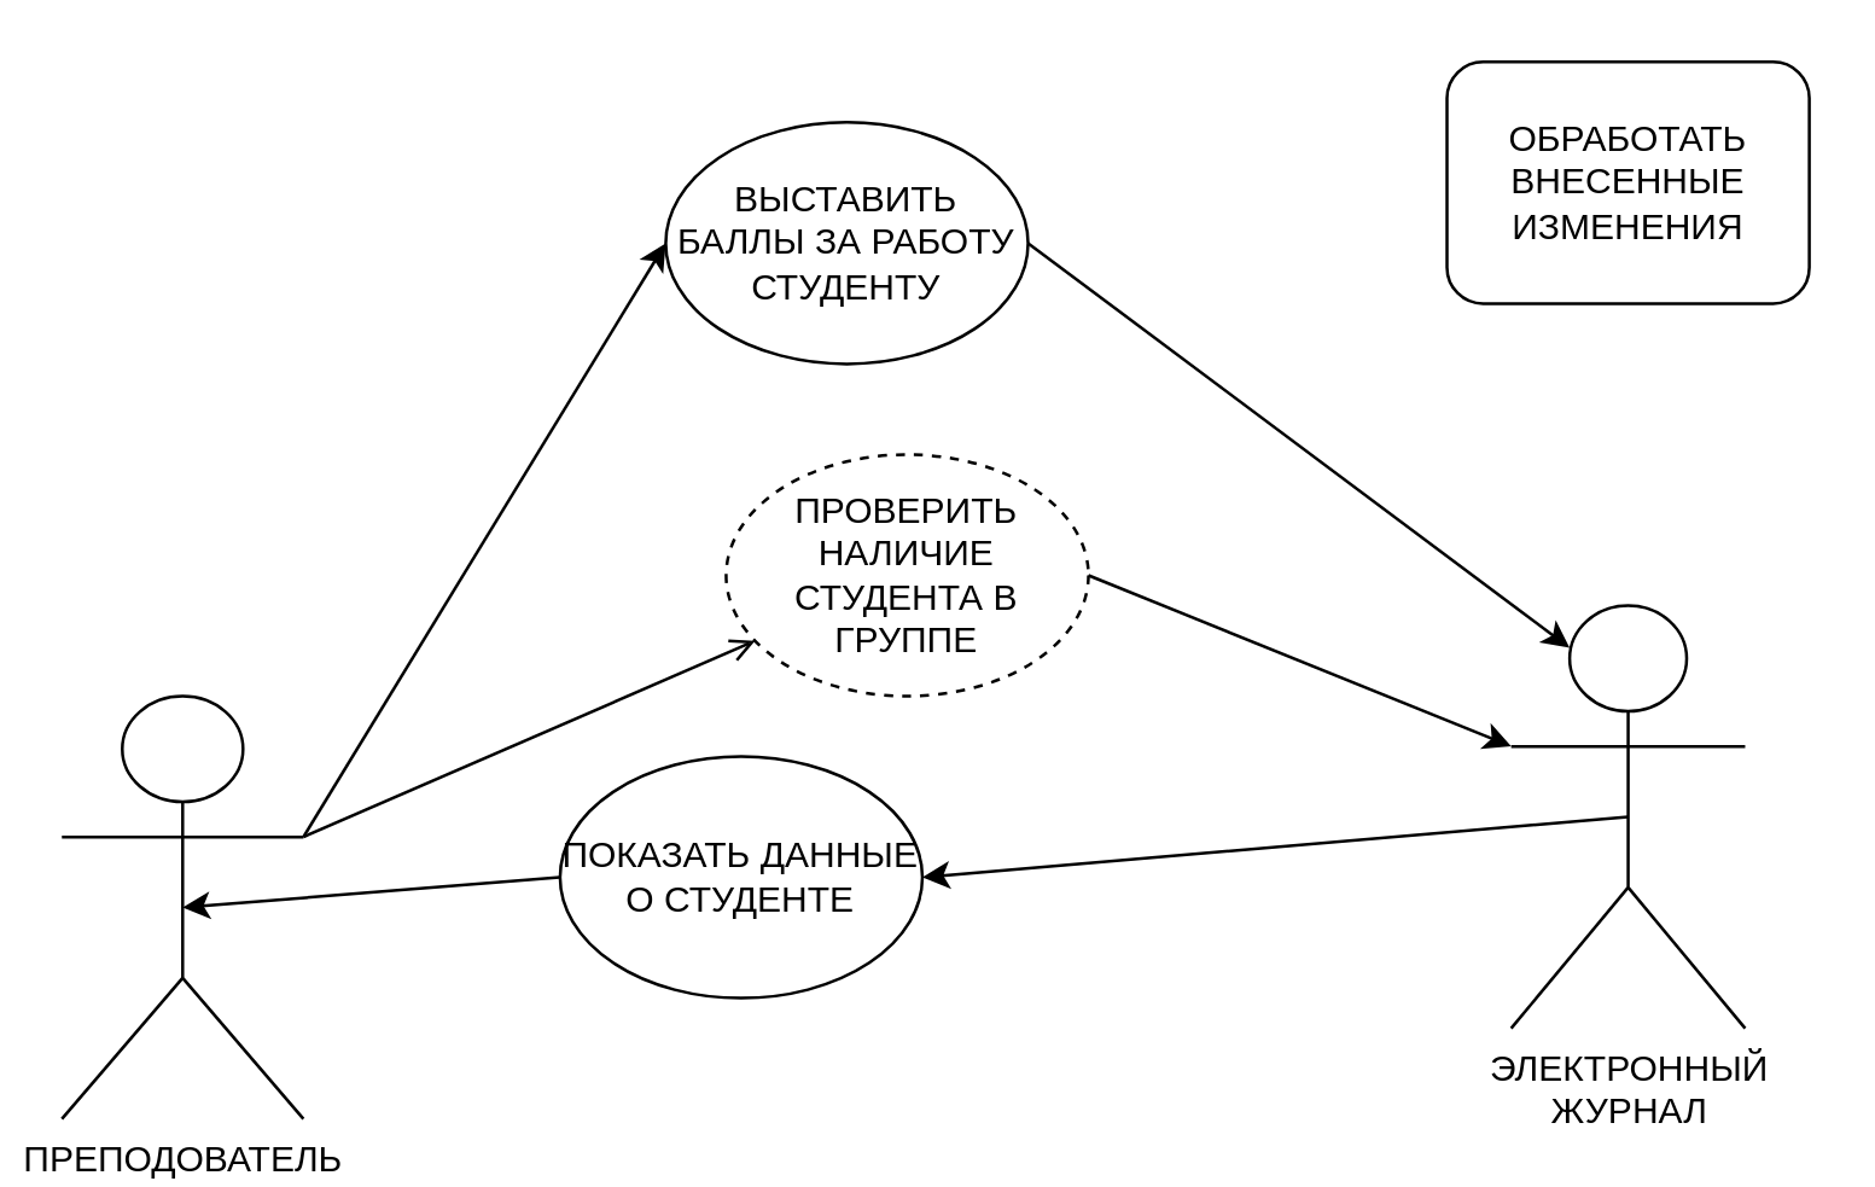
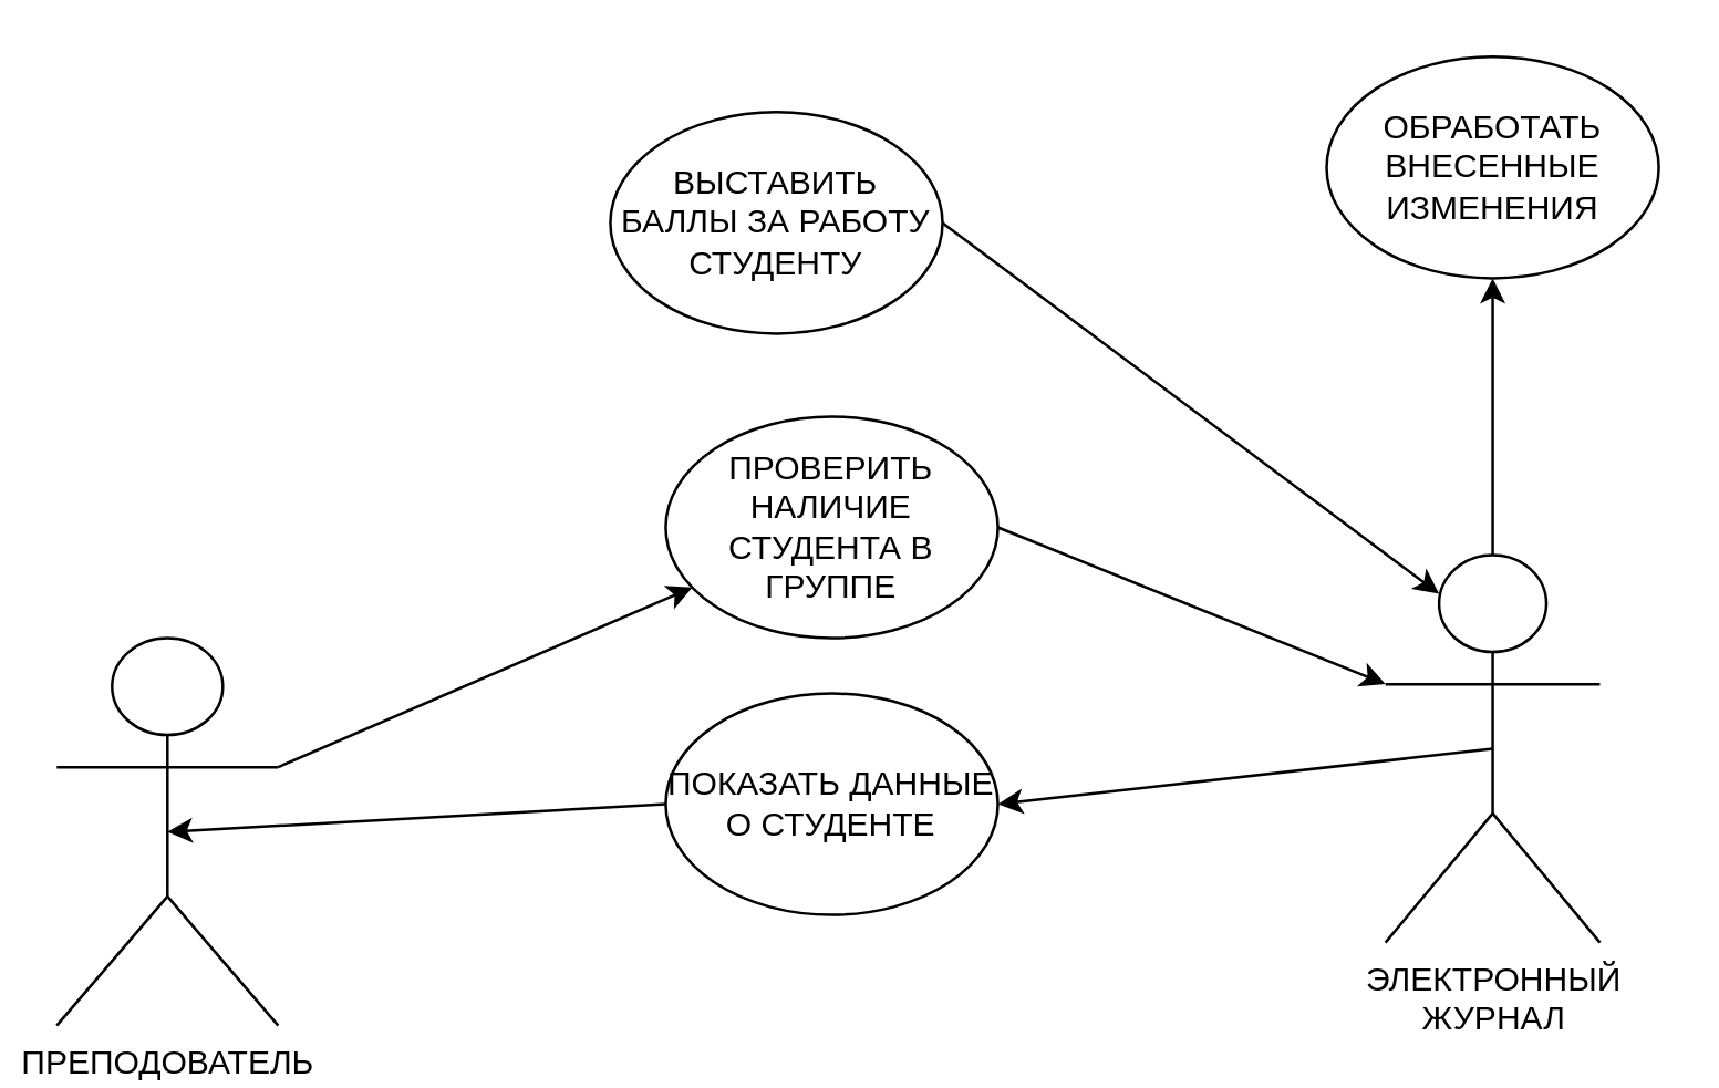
- <mxCell id="13" value="ОБРАБОТАТЬ ВНЕСЕННЫЕ ИЗМЕНЕНИЯ" style="whiteSpace=wrap;html=1;rounded=1;" vertex="1" parent="1"><mxGeometry x="478.75" y="20" width="120" height="80" as="geometry" /></mxCell>
+ <mxCell id="13" value="ОБРАБОТАТЬ ВНЕСЕННЫЕ ИЗМЕНЕНИЯ" style="ellipse;whiteSpace=wrap;html=1;" vertex="1" parent="1"><mxGeometry x="478.75" y="20" width="120" height="80" as="geometry" /></mxCell>
+ <mxCell id="12" value="" style="endArrow=classic;html=1;rounded=0;exitX=0.5;exitY=0;exitDx=0;exitDy=0;exitPerimeter=0;" edge="1" parent="1" source="3" target="13"><mxGeometry width="50" height="50" relative="1" as="geometry"><mxPoint x="150" y="270" as="sourcePoint" /><mxPoint x="310" y="80" as="targetPoint" /></mxGeometry></mxCell>
- <mxCell id="4" value="" style="endArrow=classic;html=1;rounded=0;exitX=1;exitY=0.333;exitDx=0;exitDy=0;exitPerimeter=0;entryX=0;entryY=0.5;entryDx=0;entryDy=0;" edge="1" parent="1" source="2" target="5"><mxGeometry width="50" height="50" relative="1" as="geometry"><mxPoint x="-50" y="250" as="sourcePoint" /><mxPoint x="220" y="260" as="targetPoint" /></mxGeometry></mxCell>
- <mxCell id="7" value="ПРОВЕРИТЬ НАЛИЧИЕ СТУДЕНТА В ГРУППЕ" style="ellipse;whiteSpace=wrap;html=1;dashed=1;" vertex="1" parent="1"><mxGeometry x="240" y="150" width="120" height="80" as="geometry" /></mxCell>
+ <mxCell id="7" value="ПРОВЕРИТЬ НАЛИЧИЕ СТУДЕНТА В ГРУППЕ" style="ellipse;whiteSpace=wrap;html=1;" vertex="1" parent="1"><mxGeometry x="240" y="150" width="120" height="80" as="geometry" /></mxCell>
- <mxCell id="6" value="" style="endArrow=open;html=1;rounded=0;exitX=1;exitY=0.333;exitDx=0;exitDy=0;exitPerimeter=0;" edge="1" parent="1" source="2" target="7"><mxGeometry width="50" height="50" relative="1" as="geometry"><mxPoint x="-50" y="260" as="sourcePoint" /><mxPoint x="170" y="330" as="targetPoint" /></mxGeometry></mxCell>
+ <mxCell id="6" value="" style="endArrow=classic;html=1;rounded=0;exitX=1;exitY=0.333;exitDx=0;exitDy=0;exitPerimeter=0;" edge="1" parent="1" source="2" target="7"><mxGeometry width="50" height="50" relative="1" as="geometry"><mxPoint x="-50" y="260" as="sourcePoint" /><mxPoint x="170" y="330" as="targetPoint" /></mxGeometry></mxCell>
- <mxCell id="8" value="ПОКАЗАТЬ ДАННЫЕ О СТУДЕНТЕ&lt;br&gt;" style="ellipse;whiteSpace=wrap;html=1;" vertex="1" parent="1"><mxGeometry x="185" y="250" width="120" height="80" as="geometry" /></mxCell>
+ <mxCell id="8" value="ПОКАЗАТЬ ДАННЫЕ О СТУДЕНТЕ&lt;br&gt;" style="ellipse;whiteSpace=wrap;html=1;" vertex="1" parent="1"><mxGeometry x="240" y="250" width="120" height="80" as="geometry" /></mxCell>
